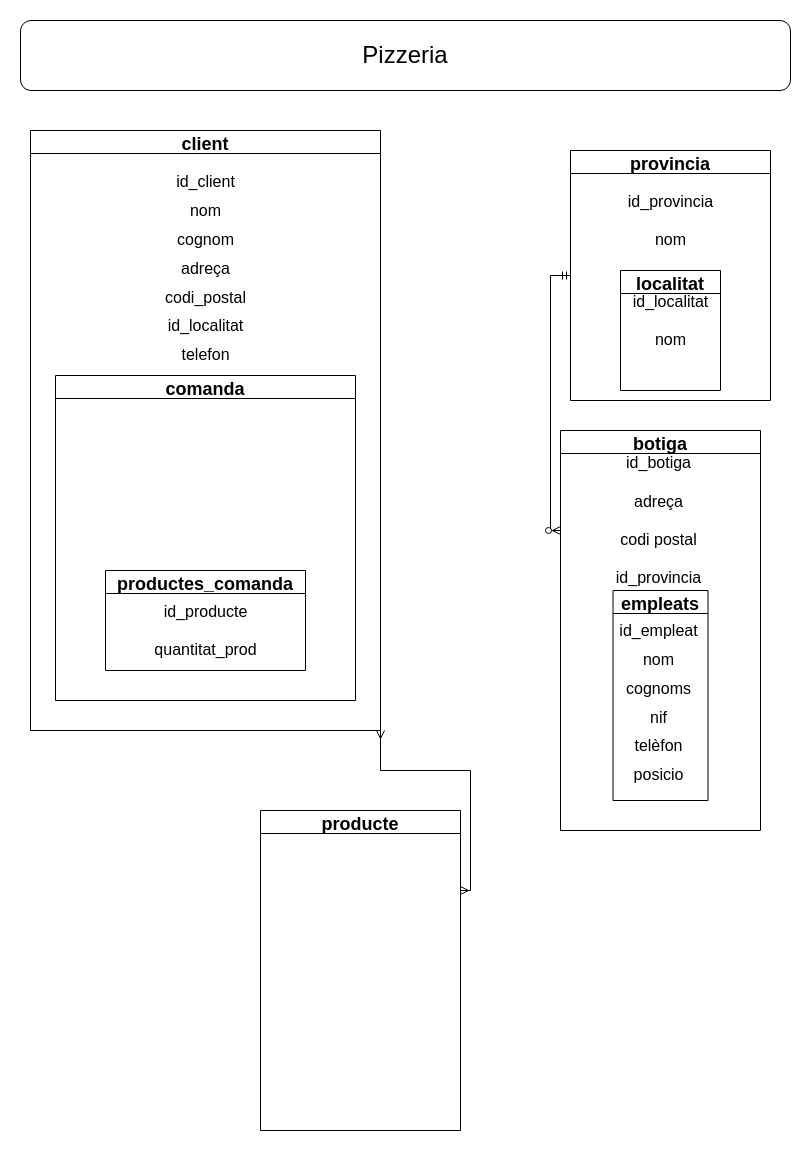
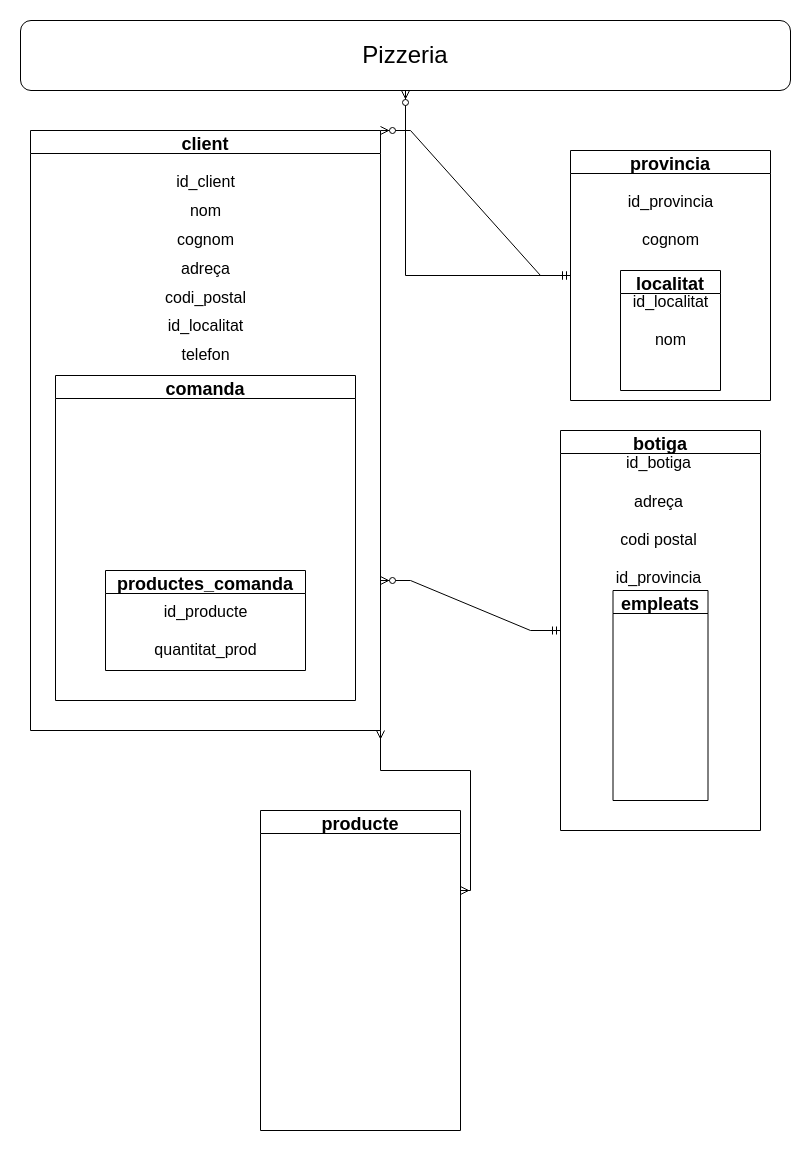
+ <mxCell id="17" value="" style="edgeStyle=entityRelationEdgeStyle;fontSize=12;html=1;endArrow=ERzeroToMany;startArrow=ERmandOne;rounded=0;exitX=0;exitY=0.5;exitDx=0;exitDy=0;entryX=1;entryY=0;entryDx=0;entryDy=0;" edge="1" parent="1" source="8" target="3"><mxGeometry width="100" height="100" relative="1" as="geometry"><mxPoint x="340" y="350" as="sourcePoint" /><mxPoint x="480" y="180" as="targetPoint" /></mxGeometry></mxCell>
- <mxCell id="10" value="id_provincia&lt;br&gt;&lt;br&gt;nom" style="text;html=1;align=center;verticalAlign=middle;resizable=0;points=[];autosize=1;strokeColor=none;fillColor=none;fontSize=16;" vertex="1" parent="8"><mxGeometry x="50" y="40" width="100" height="60" as="geometry" /></mxCell>
+ <mxCell id="10" value="id_provincia&lt;br&gt;&lt;br&gt;cognom" style="text;html=1;align=center;verticalAlign=middle;resizable=0;points=[];autosize=1;strokeColor=none;fillColor=none;fontSize=16;" vertex="1" parent="8"><mxGeometry x="50" y="40" width="100" height="60" as="geometry" /></mxCell>
- <mxCell id="18" value="" style="fontSize=12;html=1;endArrow=ERzeroToMany;startArrow=ERmandOne;rounded=0;entryX=0;entryY=0.25;entryDx=0;entryDy=0;exitX=0;exitY=0.5;exitDx=0;exitDy=0;edgeStyle=orthogonalEdgeStyle;" edge="1" parent="1" source="8" target="11"><mxGeometry width="100" height="100" relative="1" as="geometry"><mxPoint x="340" y="580" as="sourcePoint" /><mxPoint x="440" y="480" as="targetPoint" /></mxGeometry></mxCell>
+ <mxCell id="18" value="" style="fontSize=12;html=1;endArrow=ERzeroToMany;startArrow=ERmandOne;rounded=0;exitX=0;exitY=0.5;exitDx=0;exitDy=0;edgeStyle=orthogonalEdgeStyle;" edge="1" parent="1" source="8" target="2"><mxGeometry width="100" height="100" relative="1" as="geometry"><mxPoint x="340" y="580" as="sourcePoint" /><mxPoint x="440" y="480" as="targetPoint" /></mxGeometry></mxCell>
+ <mxCell id="20" value="" style="edgeStyle=entityRelationEdgeStyle;fontSize=12;html=1;endArrow=ERzeroToMany;startArrow=ERmandOne;rounded=0;entryX=1;entryY=0.75;entryDx=0;entryDy=0;exitX=0;exitY=0.5;exitDx=0;exitDy=0;" edge="1" parent="1" source="11" target="3"><mxGeometry width="100" height="100" relative="1" as="geometry"><mxPoint x="520" y="580" as="sourcePoint" /><mxPoint x="440" y="430" as="targetPoint" /></mxGeometry></mxCell>
- <mxCell id="13" value="&lt;font style=&quot;font-size: 16px; line-height: 1;&quot;&gt;id_empleat&lt;br&gt;nom&lt;br&gt;cognoms&lt;br&gt;nif&lt;br&gt;telèfon&lt;br&gt;posicio&lt;br&gt;&lt;/font&gt;" style="text;html=1;align=center;verticalAlign=middle;resizable=0;points=[];autosize=1;strokeColor=none;fillColor=none;fontSize=24;" vertex="1" parent="12"><mxGeometry y="20" width="90" height="180" as="geometry" /></mxCell>
